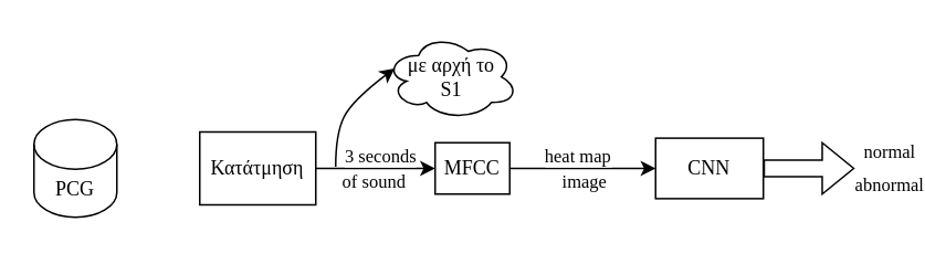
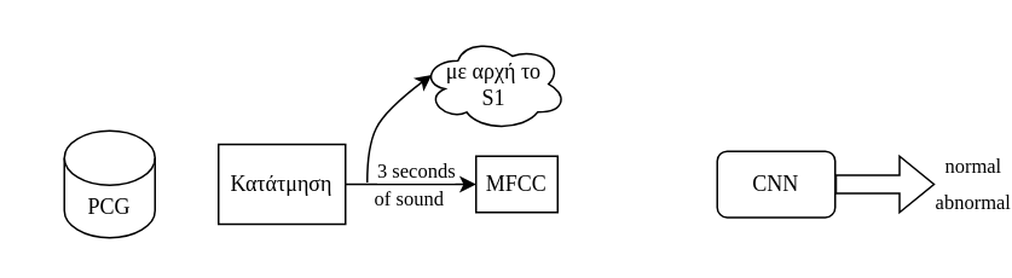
- <mxCell id="14" value="PCG" style="shape=cylinder3;whiteSpace=wrap;html=1;boundedLbl=1;backgroundOutline=1;size=15;labelBackgroundColor=none;fontFamily=Times New Roman;fontColor=none;align=center;" vertex="1" parent="1"><mxGeometry x="20" y="71.5" width="50" height="59" as="geometry" /></mxCell>
+ <mxCell id="14" value="PCG" style="shape=cylinder3;whiteSpace=wrap;html=1;boundedLbl=1;backgroundOutline=1;size=15;labelBackgroundColor=none;fontFamily=Times New Roman;fontColor=none;align=center;" vertex="1" parent="1"><mxGeometry x="35" y="71.5" width="50" height="59" as="geometry" /></mxCell>
- <mxCell id="7" value="" style="endArrow=classic;html=1;rounded=0;fontFamily=Times New Roman;" edge="1" parent="1" source="6" target="10"><mxGeometry width="50" height="50" relative="1" as="geometry"><mxPoint x="327" y="100" as="sourcePoint" /><mxPoint x="402" y="101" as="targetPoint" /></mxGeometry></mxCell>
- <mxCell id="8" value="heat map" style="edgeLabel;html=1;align=center;verticalAlign=middle;resizable=0;points=[];fontFamily=Times New Roman;" vertex="1" connectable="0" parent="7"><mxGeometry x="-0.307" relative="1" as="geometry"><mxPoint x="10" y="-8" as="offset" /></mxGeometry></mxCell>
- <mxCell id="9" value="image" style="edgeLabel;html=1;align=center;verticalAlign=middle;resizable=0;points=[];fontFamily=Times New Roman;" vertex="1" connectable="0" parent="7"><mxGeometry x="0.44" y="2" relative="1" as="geometry"><mxPoint x="-19" y="9" as="offset" /></mxGeometry></mxCell>
- <mxCell id="10" value="CNN" style="rounded=0;whiteSpace=wrap;html=1;labelBackgroundColor=none;fontFamily=Times New Roman;fontColor=none;" vertex="1" parent="1"><mxGeometry x="395" y="82.75" width="65" height="36.5" as="geometry" /></mxCell>
+ <mxCell id="10" value="CNN" style="whiteSpace=wrap;html=1;labelBackgroundColor=none;fontFamily=Times New Roman;fontColor=none;rounded=1;" vertex="1" parent="1"><mxGeometry x="395" y="82.75" width="65" height="36.5" as="geometry" /></mxCell>
